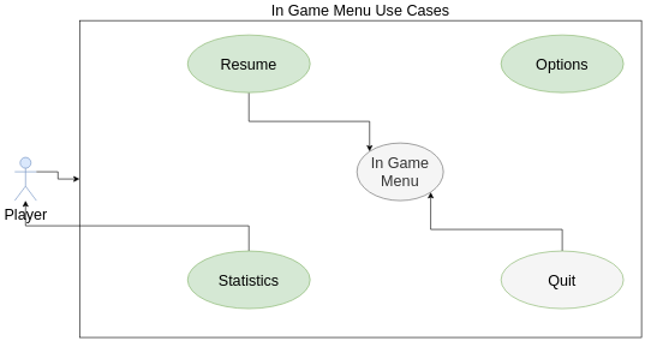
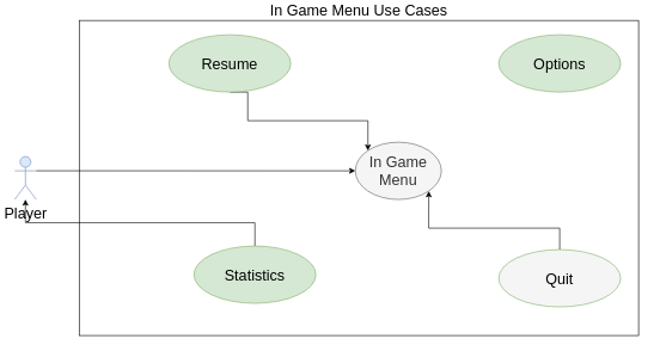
- <mxCell id="10" value="Resume" style="ellipse;whiteSpace=wrap;html=1;fontSize=21;fillColor=#d5e8d4;strokeColor=#82b366;" parent="1" vertex="1"><mxGeometry x="260" y="40" width="170" height="80" as="geometry" /></mxCell>
+ <mxCell id="10" value="Resume" style="ellipse;whiteSpace=wrap;html=1;fontSize=21;fillColor=#d5e8d4;strokeColor=#82b366;" parent="1" vertex="1"><mxGeometry x="235" y="40" width="170" height="80" as="geometry" /></mxCell>
- <mxCell id="3" style="edgeStyle=orthogonalEdgeStyle;rounded=0;orthogonalLoop=1;jettySize=auto;html=1;exitX=1;exitY=0.333;exitDx=0;exitDy=0;exitPerimeter=0;fontSize=21;" parent="1" source="4" target="2" edge="1"><mxGeometry relative="1" as="geometry" /></mxCell>
+ <mxCell id="3" style="edgeStyle=orthogonalEdgeStyle;rounded=0;orthogonalLoop=1;jettySize=auto;html=1;exitX=1;exitY=0.333;exitDx=0;exitDy=0;exitPerimeter=0;entryX=0;entryY=0.5;entryDx=0;entryDy=0;fontSize=21;" parent="1" source="4" target="5" edge="1"><mxGeometry relative="1" as="geometry" /></mxCell>
- <mxCell id="12" value="Statistics" style="ellipse;whiteSpace=wrap;html=1;fontSize=21;fillColor=#d5e8d4;strokeColor=#82b366;" parent="1" vertex="1"><mxGeometry x="260" y="340" width="170" height="80" as="geometry" /></mxCell>
+ <mxCell id="12" value="Statistics" style="ellipse;whiteSpace=wrap;html=1;fontSize=21;fillColor=#d5e8d4;strokeColor=#82b366;" parent="1" vertex="1"><mxGeometry x="270" y="335" width="170" height="80" as="geometry" /></mxCell>
